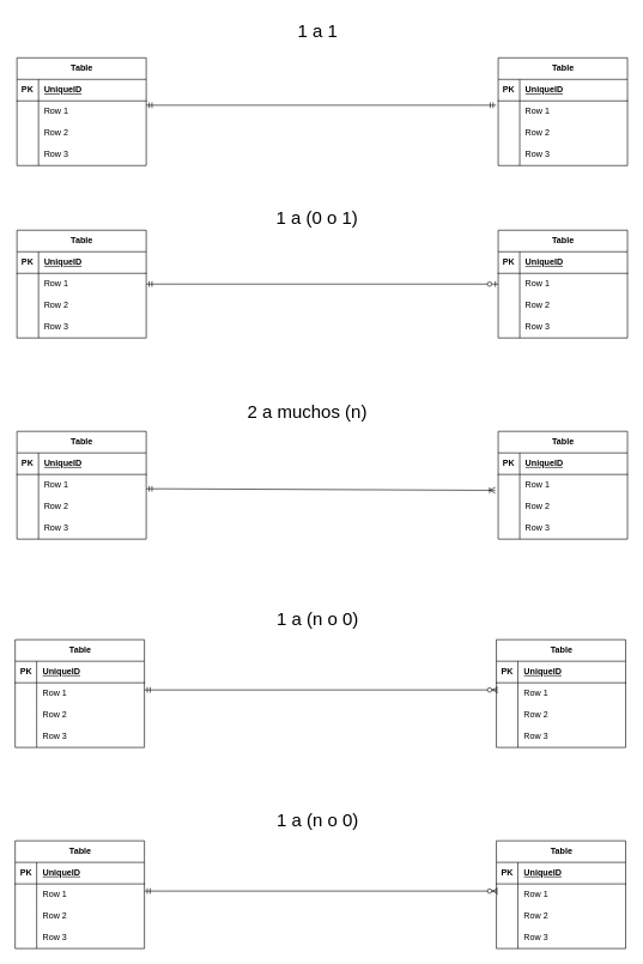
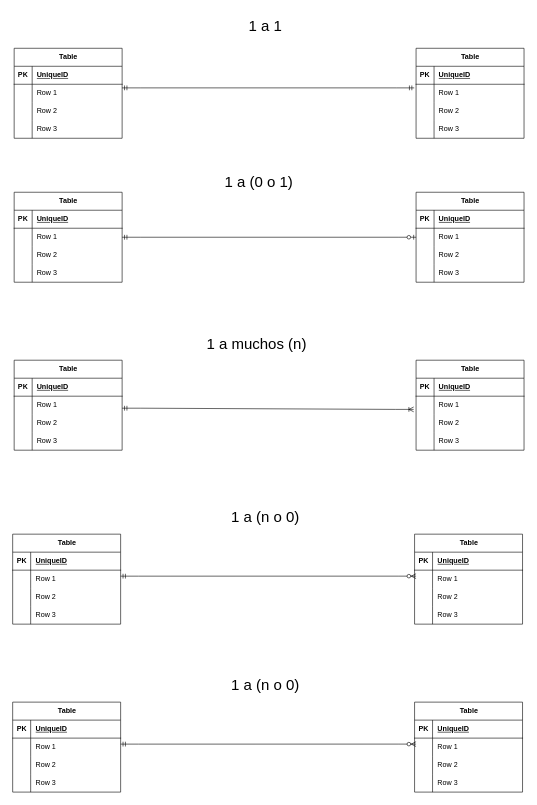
- <mxCell id="57" value="&lt;font style=&quot;font-size: 25px;&quot;&gt;1 a (0 o 1)&lt;/font&gt;" style="text;strokeColor=none;fillColor=none;spacingLeft=4;spacingRight=4;overflow=hidden;rotatable=0;points=[[0,0.5],[1,0.5]];portConstraint=eastwest;fontSize=12;whiteSpace=wrap;html=1;" vertex="1" parent="1"><mxGeometry x="378" y="280" width="135" height="50" as="geometry" /></mxCell>
+ <mxCell id="57" value="&lt;font style=&quot;font-size: 25px;&quot;&gt;1 a (0 o 1)&lt;/font&gt;" style="text;strokeColor=none;fillColor=none;spacingLeft=4;spacingRight=4;overflow=hidden;rotatable=0;points=[[0,0.5],[1,0.5]];portConstraint=eastwest;fontSize=12;whiteSpace=wrap;html=1;" vertex="1" parent="1"><mxGeometry x="368" y="280" width="135" height="50" as="geometry" /></mxCell>
- <mxCell id="85" value="&lt;font style=&quot;font-size: 25px;&quot;&gt;2 a muchos (n)&lt;/font&gt;" style="text;strokeColor=none;fillColor=none;spacingLeft=4;spacingRight=4;overflow=hidden;rotatable=0;points=[[0,0.5],[1,0.5]];portConstraint=eastwest;fontSize=12;whiteSpace=wrap;html=1;" vertex="1" parent="1"><mxGeometry x="338" y="550" width="215" height="50" as="geometry" /></mxCell>
+ <mxCell id="85" value="&lt;font style=&quot;font-size: 25px;&quot;&gt;1 a muchos (n)&lt;/font&gt;" style="text;strokeColor=none;fillColor=none;spacingLeft=4;spacingRight=4;overflow=hidden;rotatable=0;points=[[0,0.5],[1,0.5]];portConstraint=eastwest;fontSize=12;whiteSpace=wrap;html=1;" vertex="1" parent="1"><mxGeometry x="338" y="550" width="215" height="50" as="geometry" /></mxCell>
